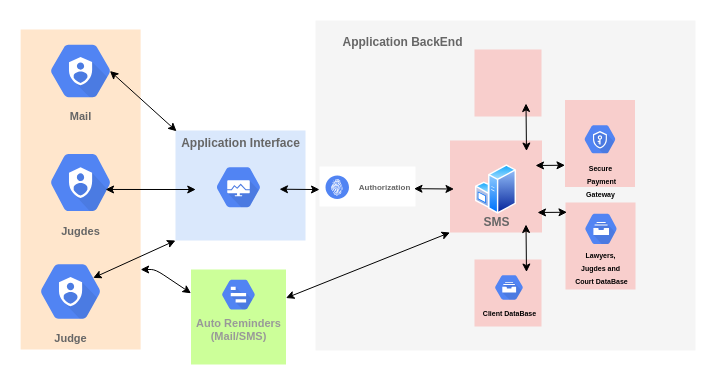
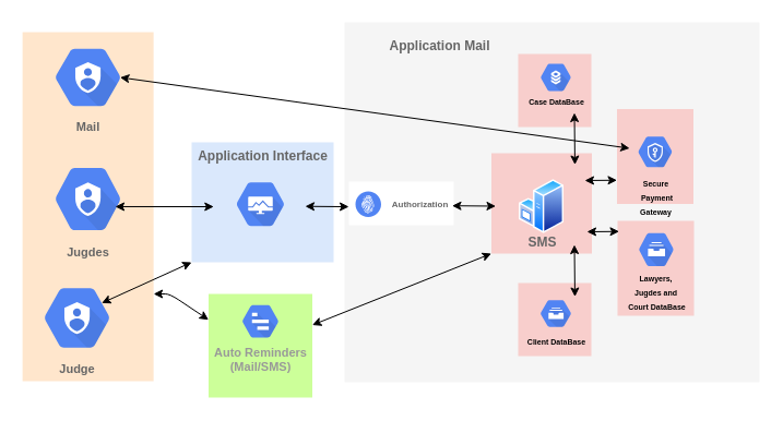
- <mxCell id="14" value="&lt;b&gt;Application BackEnd&lt;/b&gt;" style="text;html=1;resizable=0;autosize=1;align=center;verticalAlign=middle;points=[];fillColor=none;strokeColor=none;rounded=0;labelBackgroundColor=none;fontColor=#666666;" parent="1" vertex="1"><mxGeometry x="332" y="32" width="140" height="20" as="geometry" /></mxCell>
+ <mxCell id="14" value="&lt;b&gt;Application Mail&lt;/b&gt;" style="text;html=1;resizable=0;autosize=1;align=center;verticalAlign=middle;points=[];fillColor=none;strokeColor=none;rounded=0;labelBackgroundColor=none;fontColor=#666666;" parent="1" vertex="1"><mxGeometry x="332" y="32" width="140" height="20" as="geometry" /></mxCell>
+ <mxCell id="27" value="Case DataBase" style="html=1;fillColor=#5184F3;strokeColor=none;verticalAlign=top;labelPosition=center;verticalLabelPosition=bottom;align=center;spacingTop=-6;fontSize=7;fontStyle=1;fontColor=#000000;shape=mxgraph.gcp2.hexIcon;prIcon=cloud_sql;labelBackgroundColor=none;" parent="25" vertex="1"><mxGeometry x="13.63" y="3" width="41.74" height="37" as="geometry" /></mxCell>
- <mxCell id="38" value="" style="endArrow=classic;startArrow=classic;html=1;fontColor=#666666;entryX=0.008;entryY=-0.113;entryDx=0;entryDy=0;entryPerimeter=0;exitX=0.825;exitY=0.5;exitDx=0;exitDy=0;exitPerimeter=0;" edge="1" parent="1" source="9" target="12"><mxGeometry width="50" height="50" relative="1" as="geometry"><mxPoint x="125.26" y="89" as="sourcePoint" /><mxPoint x="185.52" y="89" as="targetPoint" /></mxGeometry></mxCell>
+ <mxCell id="38" value="" style="endArrow=classic;startArrow=classic;html=1;fontColor=#666666;exitX=0.825;exitY=0.5;exitDx=0;exitDy=0;exitPerimeter=0;" edge="1" parent="1" source="9" target="32"><mxGeometry width="50" height="50" relative="1" as="geometry"><mxPoint x="125.26" y="89" as="sourcePoint" /><mxPoint x="185.52" y="89" as="targetPoint" /></mxGeometry></mxCell>
